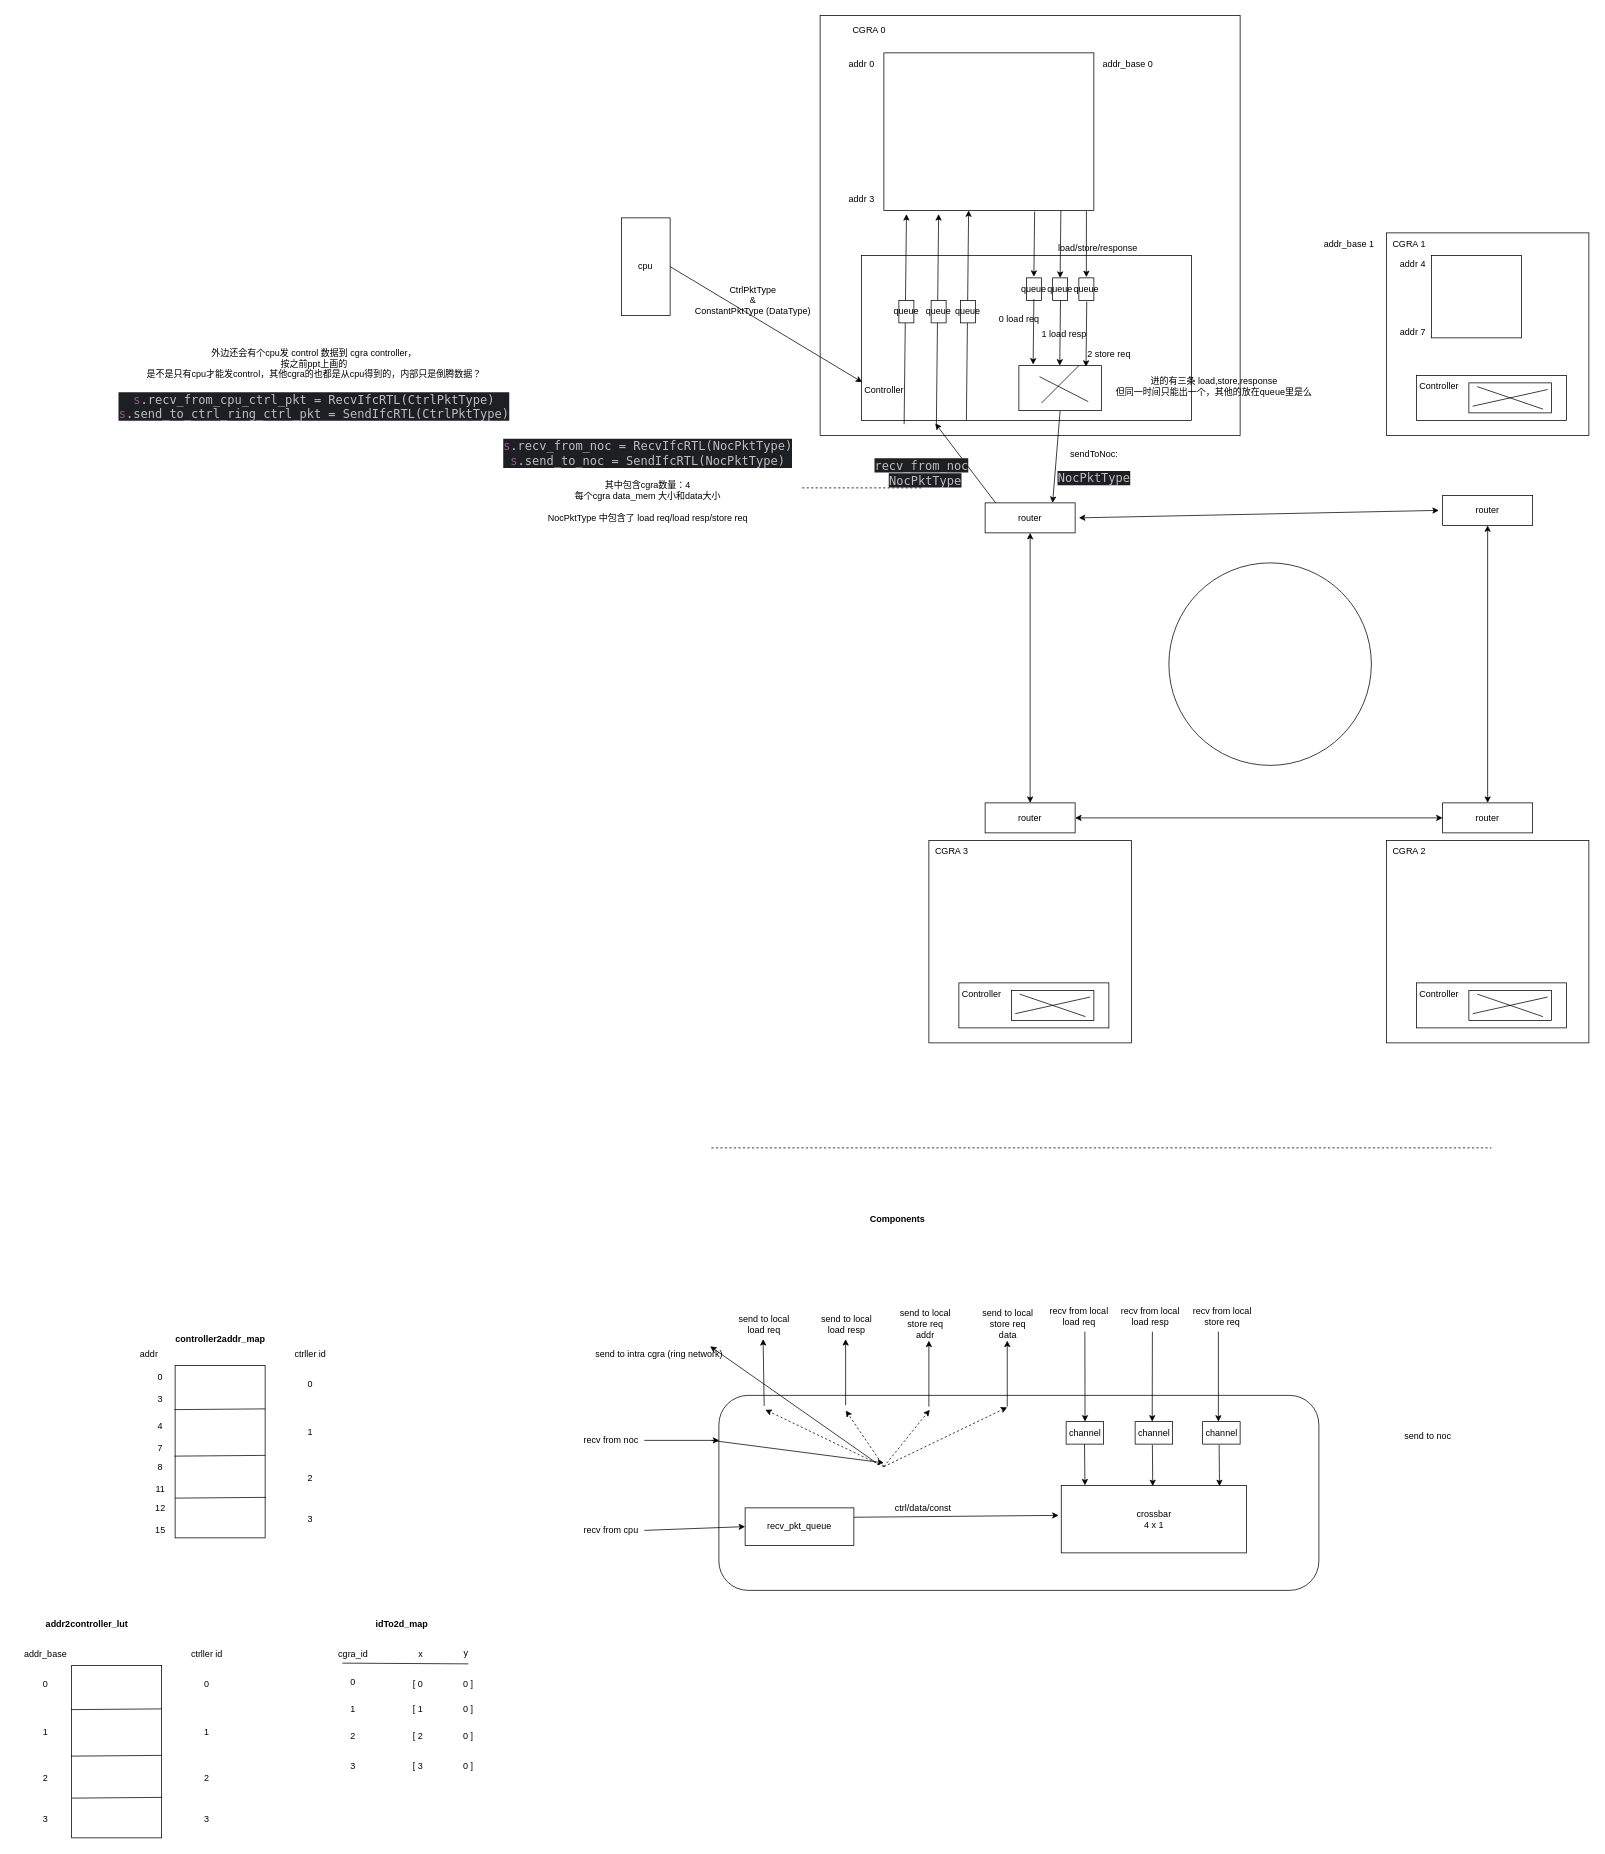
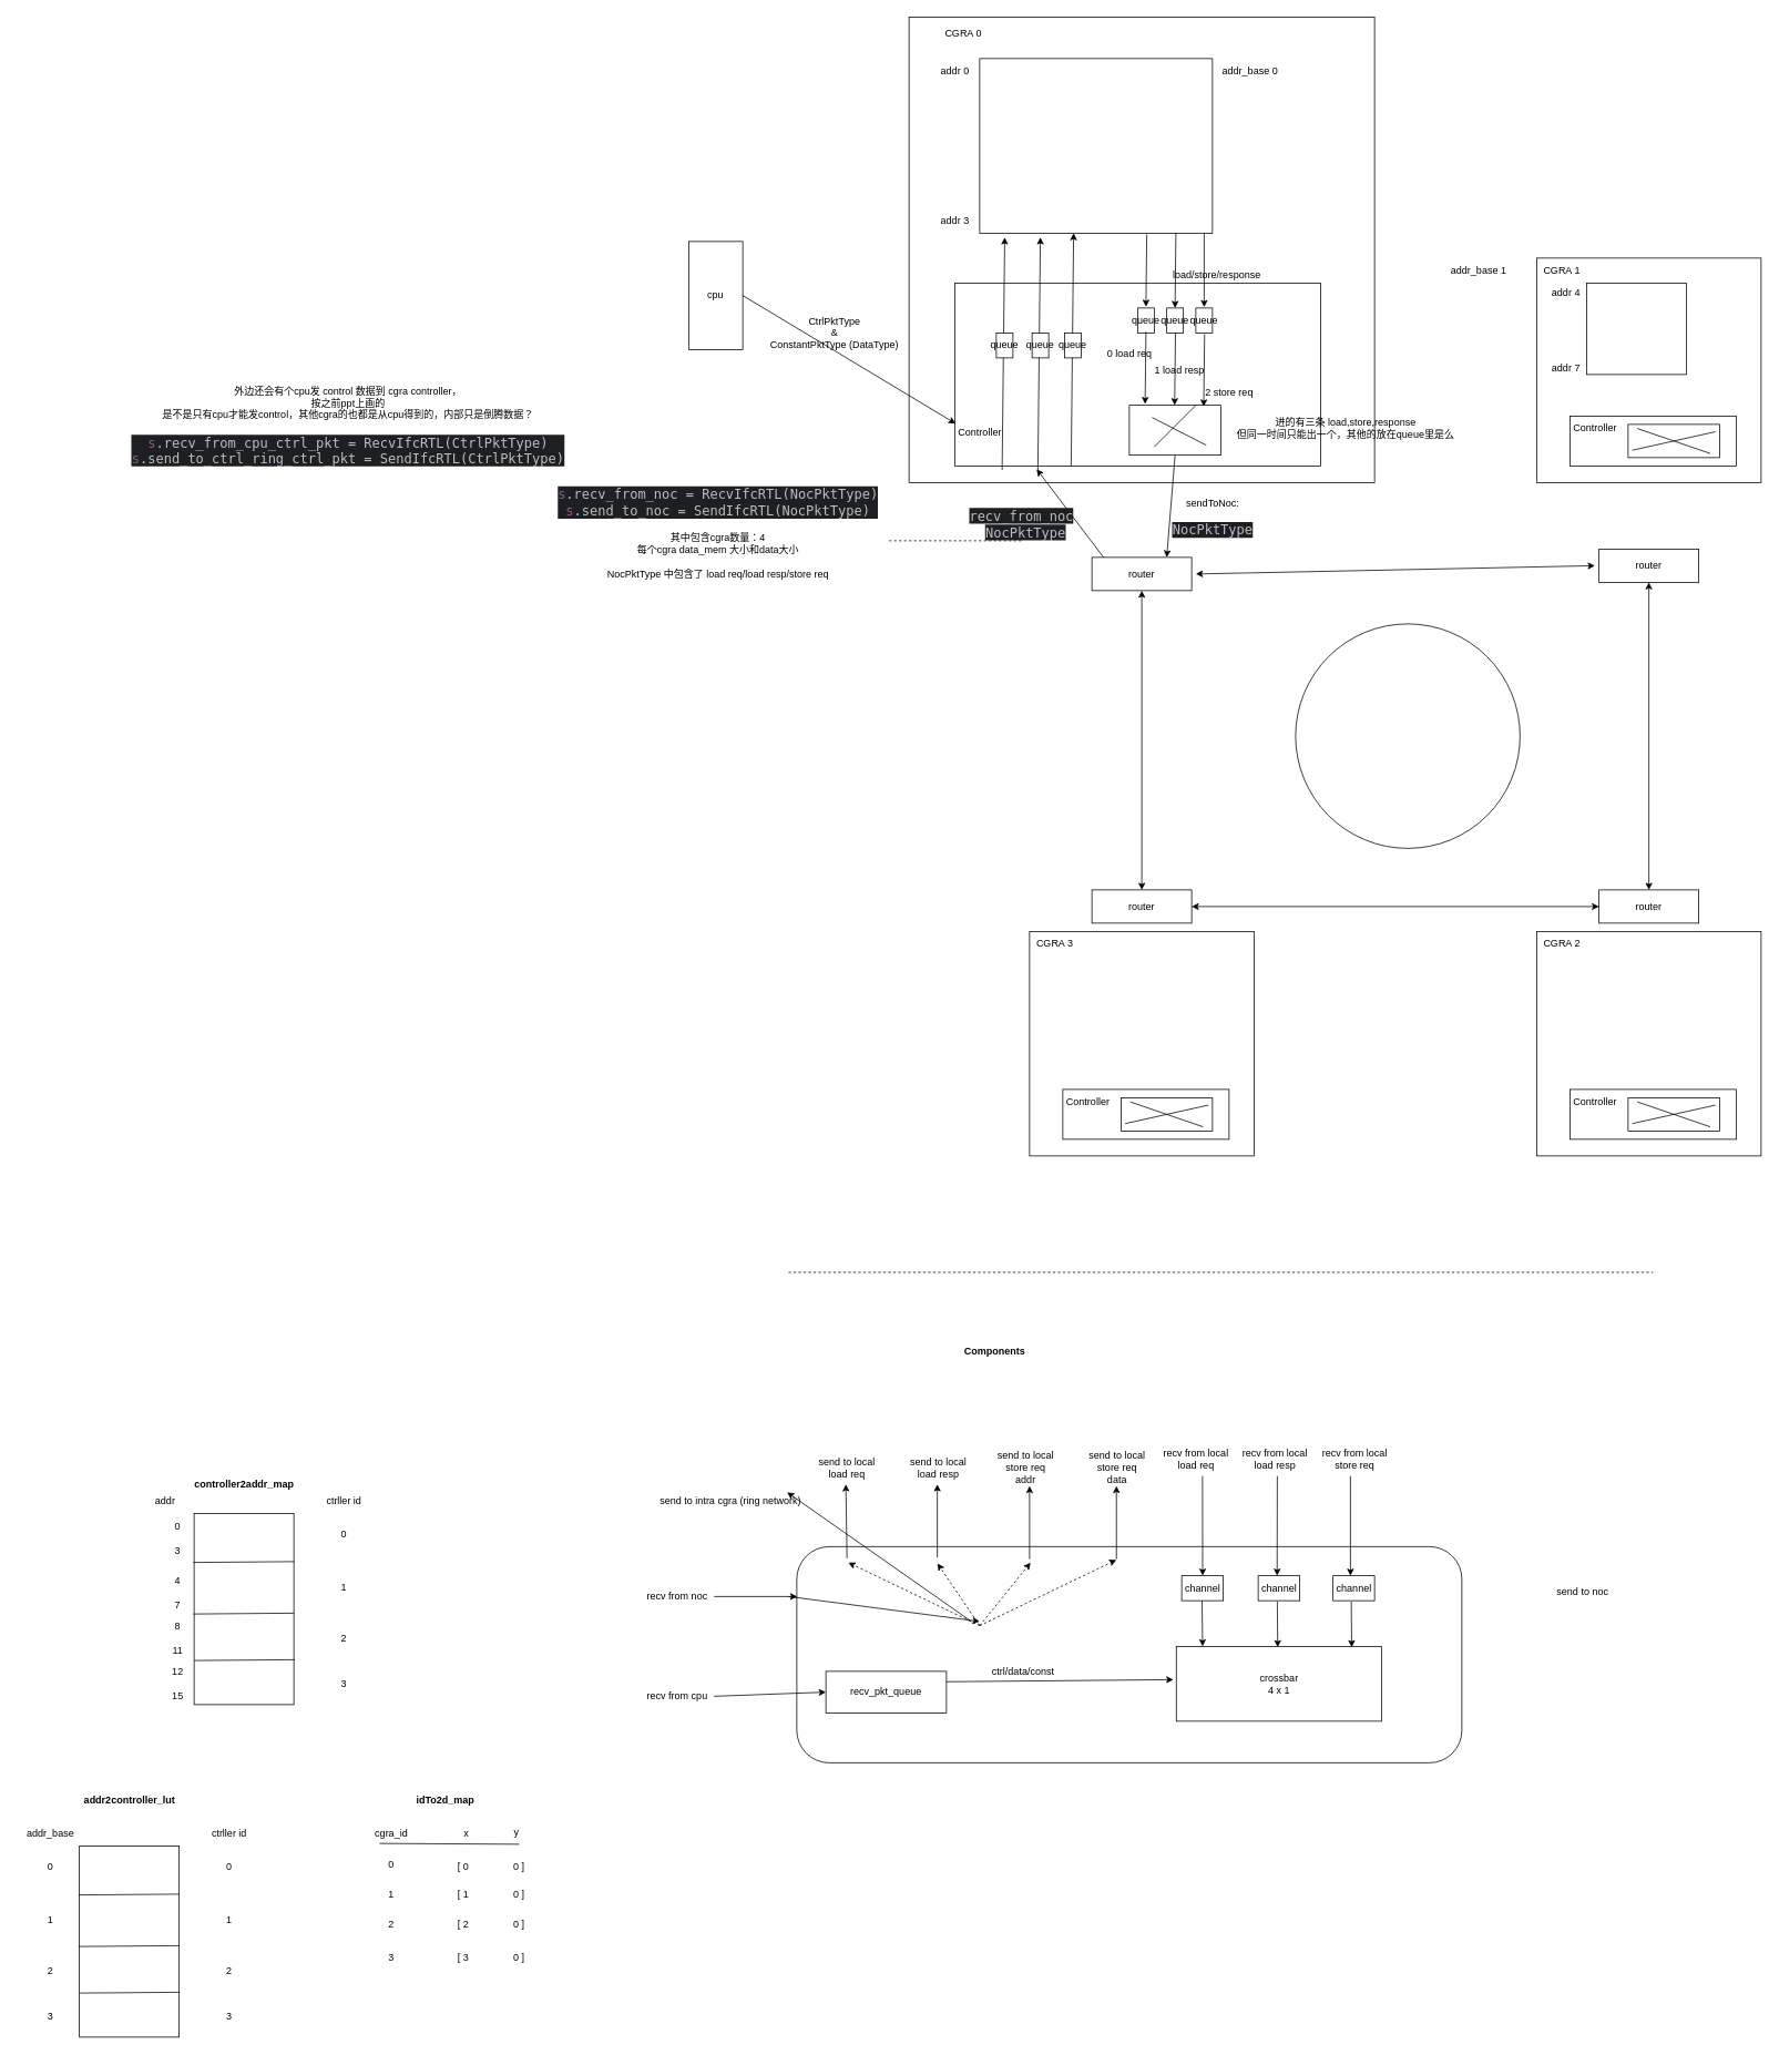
- <mxCell id="57" value="addr_base 1" style="text;html=1;align=center;verticalAlign=middle;resizable=0;points=[];autosize=1;strokeColor=none;fillColor=none;" parent="1" vertex="1"><mxGeometry x="1753" y="310" width="90" height="30" as="geometry" /></mxCell>
+ <mxCell id="57" value="addr_base 1" style="text;html=1;align=center;verticalAlign=middle;resizable=0;points=[];autosize=1;strokeColor=none;fillColor=none;" parent="1" vertex="1"><mxGeometry x="1733" y="310" width="90" height="30" as="geometry" /></mxCell>
- <mxCell id="126" value="&lt;b&gt;addr2controller_lut&lt;/b&gt;" style="text;html=1;align=center;verticalAlign=middle;resizable=0;points=[];autosize=1;strokeColor=none;fillColor=none;" vertex="1" parent="1"><mxGeometry x="50" y="2150" width="130" height="30" as="geometry" /></mxCell>
+ <mxCell id="126" value="&lt;b&gt;addr2controller_lut&lt;/b&gt;" style="text;html=1;align=center;verticalAlign=middle;resizable=0;points=[];autosize=1;strokeColor=none;fillColor=none;" vertex="1" parent="1"><mxGeometry x="90" y="2150" width="130" height="30" as="geometry" /></mxCell>
